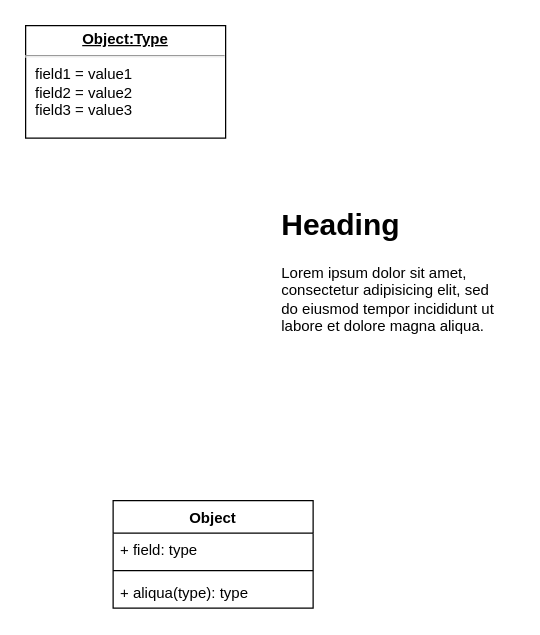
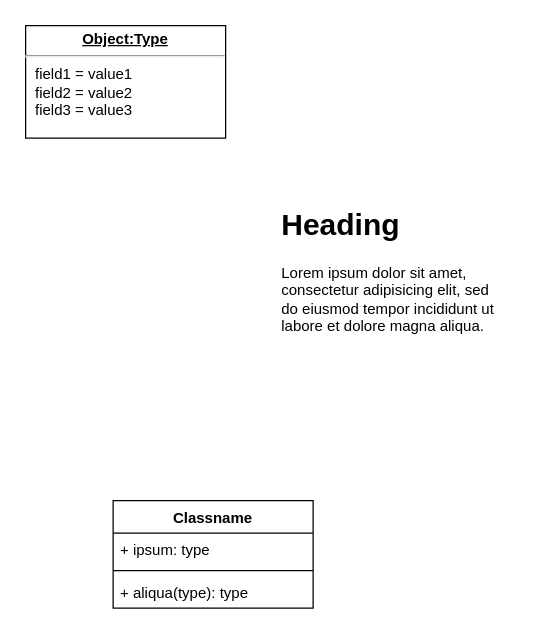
- <mxCell id="3" value="Object" style="swimlane;fontStyle=1;align=center;verticalAlign=top;childLayout=stackLayout;horizontal=1;startSize=26;horizontalStack=0;resizeParent=1;resizeParentMax=0;resizeLast=0;collapsible=1;marginBottom=0;" vertex="1" parent="1"><mxGeometry x="90" y="400" width="160" height="86" as="geometry" /></mxCell>
+ <mxCell id="3" value="Classname" style="swimlane;fontStyle=1;align=center;verticalAlign=top;childLayout=stackLayout;horizontal=1;startSize=26;horizontalStack=0;resizeParent=1;resizeParentMax=0;resizeLast=0;collapsible=1;marginBottom=0;" vertex="1" parent="1"><mxGeometry x="90" y="400" width="160" height="86" as="geometry" /></mxCell>
- <mxCell id="4" value="+ field: type" style="text;strokeColor=none;fillColor=none;align=left;verticalAlign=top;spacingLeft=4;spacingRight=4;overflow=hidden;rotatable=0;points=[[0,0.5],[1,0.5]];portConstraint=eastwest;" vertex="1" parent="3"><mxGeometry y="26" width="160" height="26" as="geometry" /></mxCell>
+ <mxCell id="4" value="+ ipsum: type" style="text;strokeColor=none;fillColor=none;align=left;verticalAlign=top;spacingLeft=4;spacingRight=4;overflow=hidden;rotatable=0;points=[[0,0.5],[1,0.5]];portConstraint=eastwest;" vertex="1" parent="3"><mxGeometry y="26" width="160" height="26" as="geometry" /></mxCell>
